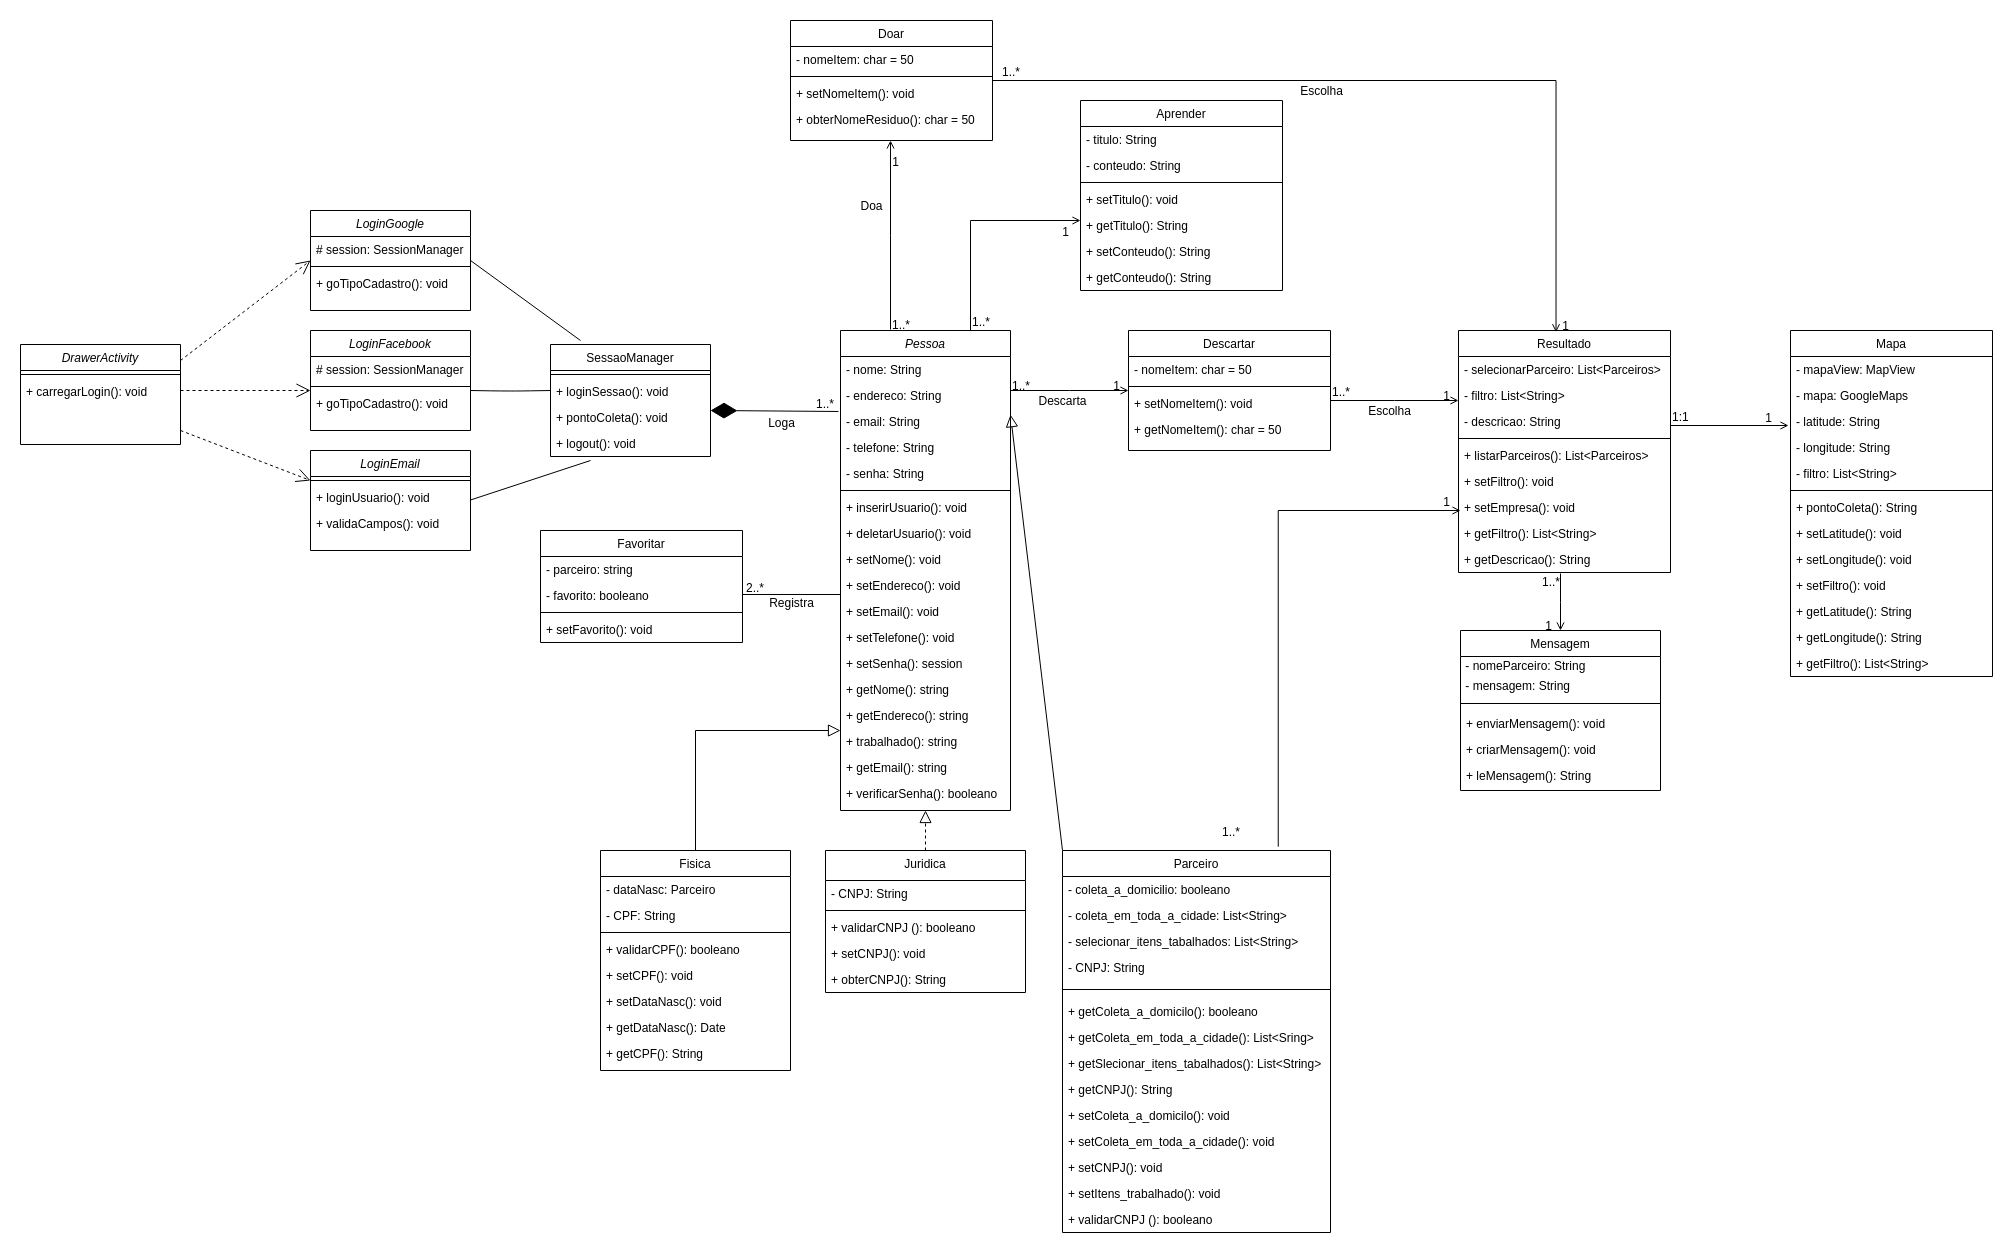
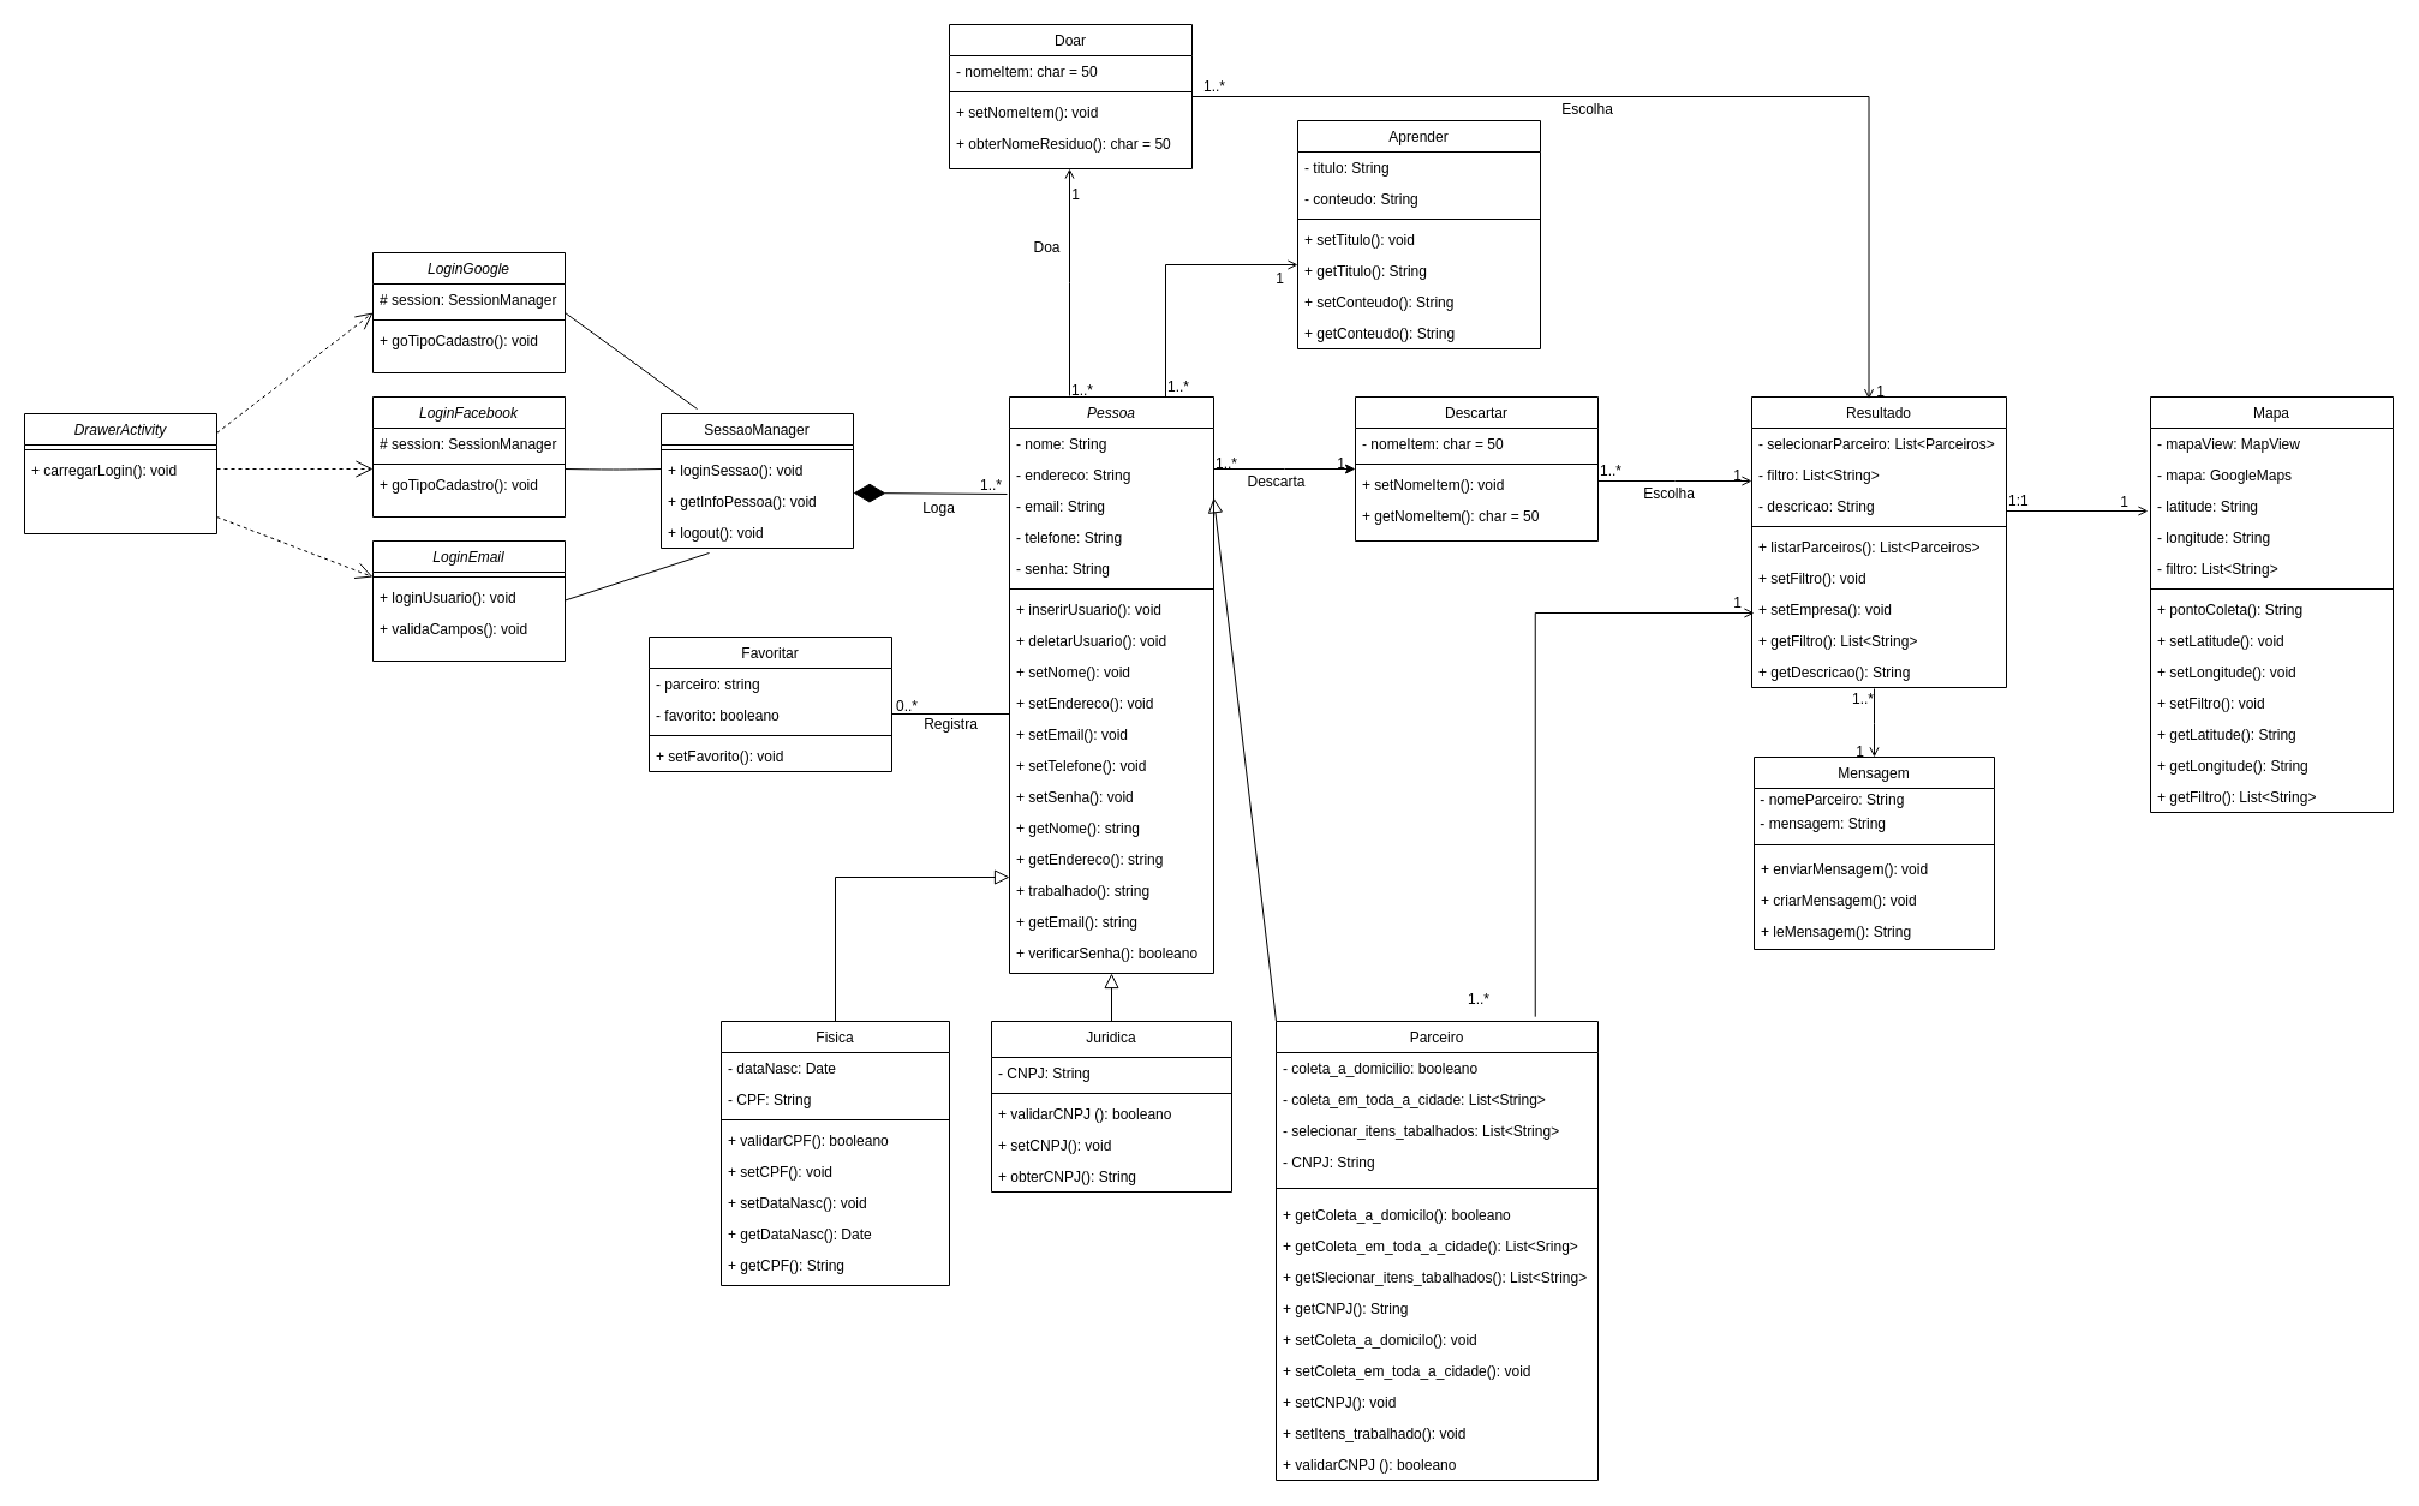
- <mxCell id="36" value="" style="endArrow=open;shadow=0;strokeWidth=1;rounded=0;endFill=1;edgeStyle=elbowEdgeStyle;elbow=vertical;" parent="1" source="2" target="31" edge="1"><mxGeometry x="0.5" y="41" relative="1" as="geometry"><mxPoint x="1000" y="402" as="sourcePoint" /><mxPoint x="1160" y="402" as="targetPoint" /><mxPoint x="-40" y="32" as="offset" /></mxGeometry></mxCell>
+ <mxCell id="36" value="" style="endArrow=classic;shadow=0;strokeWidth=1;rounded=0;endFill=1;edgeStyle=elbowEdgeStyle;elbow=vertical;" parent="1" source="2" target="31" edge="1"><mxGeometry x="0.5" y="41" relative="1" as="geometry"><mxPoint x="1000" y="402" as="sourcePoint" /><mxPoint x="1160" y="402" as="targetPoint" /><mxPoint x="-40" y="32" as="offset" /></mxGeometry></mxCell>
- <mxCell id="129" value="+ pontoColeta(): void" style="text;align=left;verticalAlign=top;spacingLeft=4;spacingRight=4;overflow=hidden;rotatable=0;points=[[0,0.5],[1,0.5]];portConstraint=eastwest;" parent="126" vertex="1"><mxGeometry y="60" width="160" height="26" as="geometry" /></mxCell>
+ <mxCell id="129" value="+ getInfoPessoa(): void" style="text;align=left;verticalAlign=top;spacingLeft=4;spacingRight=4;overflow=hidden;rotatable=0;points=[[0,0.5],[1,0.5]];portConstraint=eastwest;" parent="126" vertex="1"><mxGeometry y="60" width="160" height="26" as="geometry" /></mxCell>
- <mxCell id="157" value="2..*" style="resizable=0;align=left;verticalAlign=bottom;labelBackgroundColor=none;fontSize=12;" parent="1" connectable="0" vertex="1"><mxGeometry x="1010" y="414.2" as="geometry"><mxPoint x="-266" y="182" as="offset" /></mxGeometry></mxCell>
+ <mxCell id="157" value="0..*" style="resizable=0;align=left;verticalAlign=bottom;labelBackgroundColor=none;fontSize=12;" parent="1" connectable="0" vertex="1"><mxGeometry x="1010" y="414.2" as="geometry"><mxPoint x="-266" y="182" as="offset" /></mxGeometry></mxCell>
- <mxCell id="15" value="+ setSenha(): session" style="text;align=left;verticalAlign=top;spacingLeft=4;spacingRight=4;overflow=hidden;rotatable=0;points=[[0,0.5],[1,0.5]];portConstraint=eastwest;rounded=0;shadow=0;html=0;" parent="2" vertex="1"><mxGeometry y="320" width="170" height="26" as="geometry" /></mxCell>
+ <mxCell id="15" value="+ setSenha(): void" style="text;align=left;verticalAlign=top;spacingLeft=4;spacingRight=4;overflow=hidden;rotatable=0;points=[[0,0.5],[1,0.5]];portConstraint=eastwest;rounded=0;shadow=0;html=0;" parent="2" vertex="1"><mxGeometry y="320" width="170" height="26" as="geometry" /></mxCell>
- <mxCell id="40" style="edgeStyle=orthogonalEdgeStyle;rounded=0;orthogonalLoop=1;jettySize=auto;html=1;entryX=0.5;entryY=1;entryDx=0;entryDy=0;endArrow=block;endFill=0;endSize=10;dashed=1;" parent="1" source="41" target="2" edge="1"><mxGeometry relative="1" as="geometry" /></mxCell>
+ <mxCell id="40" style="edgeStyle=orthogonalEdgeStyle;rounded=0;orthogonalLoop=1;jettySize=auto;html=1;entryX=0.5;entryY=1;entryDx=0;entryDy=0;endArrow=block;endFill=0;endSize=10;" parent="1" source="41" target="2" edge="1"><mxGeometry relative="1" as="geometry" /></mxCell>
- <mxCell id="22" value="- dataNasc: Parceiro" style="text;align=left;verticalAlign=top;spacingLeft=4;spacingRight=4;overflow=hidden;rotatable=0;points=[[0,0.5],[1,0.5]];portConstraint=eastwest;rounded=0;shadow=0;html=0;" parent="21" vertex="1"><mxGeometry y="26" width="190" height="26" as="geometry" /></mxCell>
+ <mxCell id="22" value="- dataNasc: Date" style="text;align=left;verticalAlign=top;spacingLeft=4;spacingRight=4;overflow=hidden;rotatable=0;points=[[0,0.5],[1,0.5]];portConstraint=eastwest;rounded=0;shadow=0;html=0;" parent="21" vertex="1"><mxGeometry y="26" width="190" height="26" as="geometry" /></mxCell>
